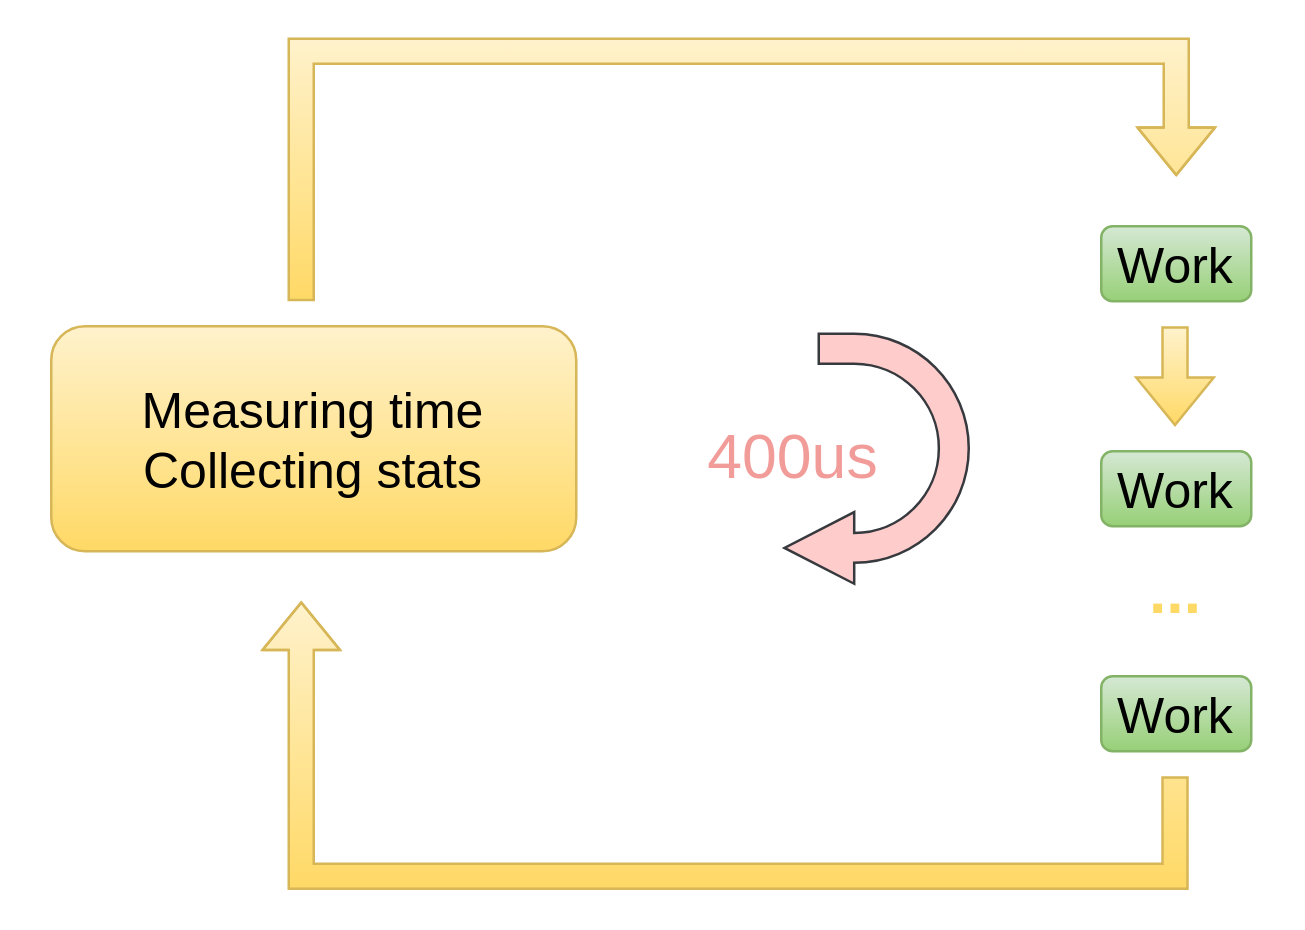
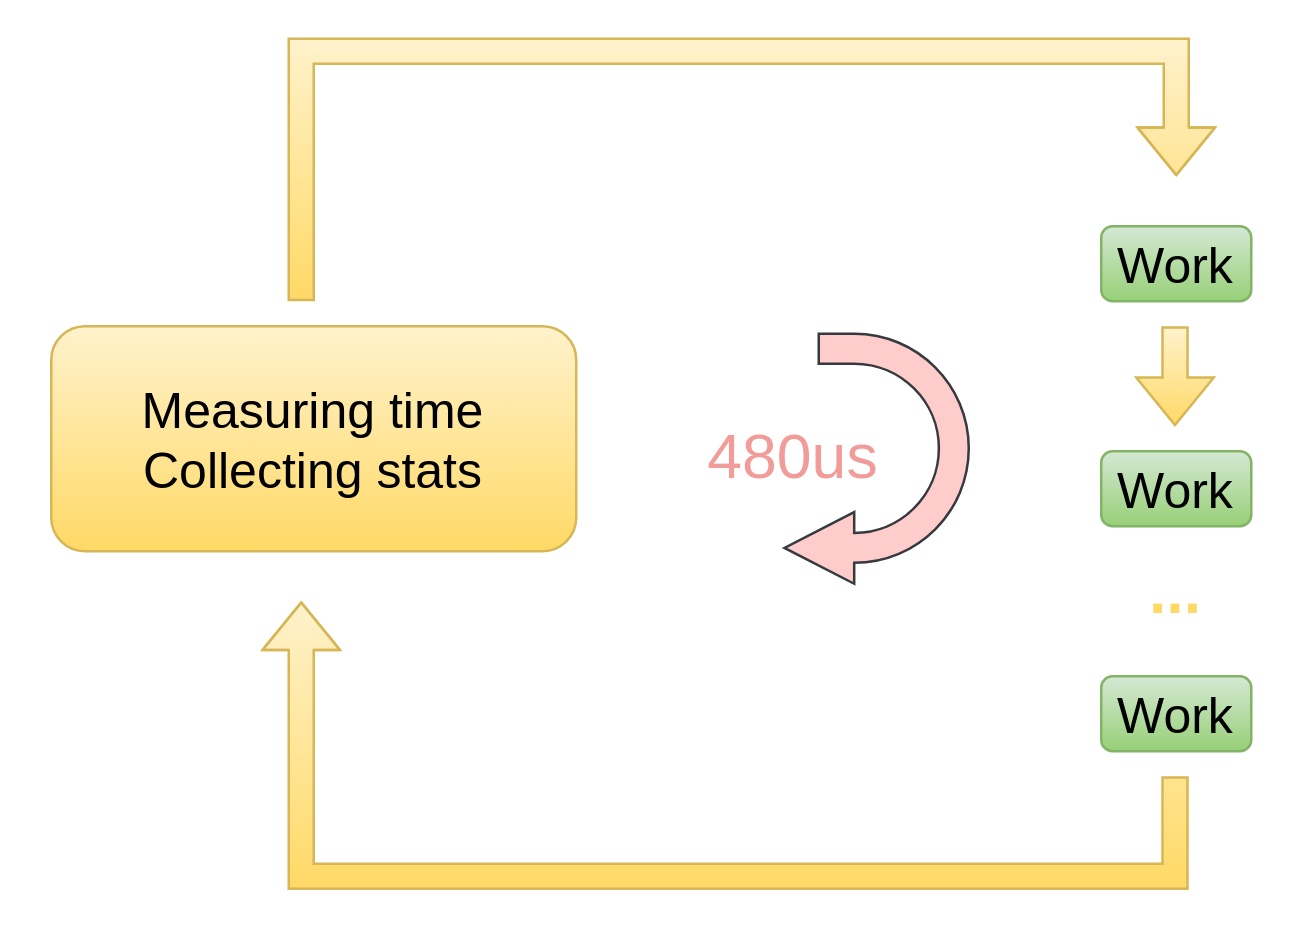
- <mxCell id="10" value="400us" style="text;html=1;strokeColor=none;fillColor=none;align=center;verticalAlign=middle;whiteSpace=wrap;rounded=0;fontSize=25;fontColor=#F19C99;" vertex="1" parent="1"><mxGeometry x="277" y="166" width="80" height="30" as="geometry" /></mxCell>
+ <mxCell id="10" value="480us" style="text;html=1;strokeColor=none;fillColor=none;align=center;verticalAlign=middle;whiteSpace=wrap;rounded=0;fontSize=25;fontColor=#F19C99;" vertex="1" parent="1"><mxGeometry x="277" y="166" width="80" height="30" as="geometry" /></mxCell>
